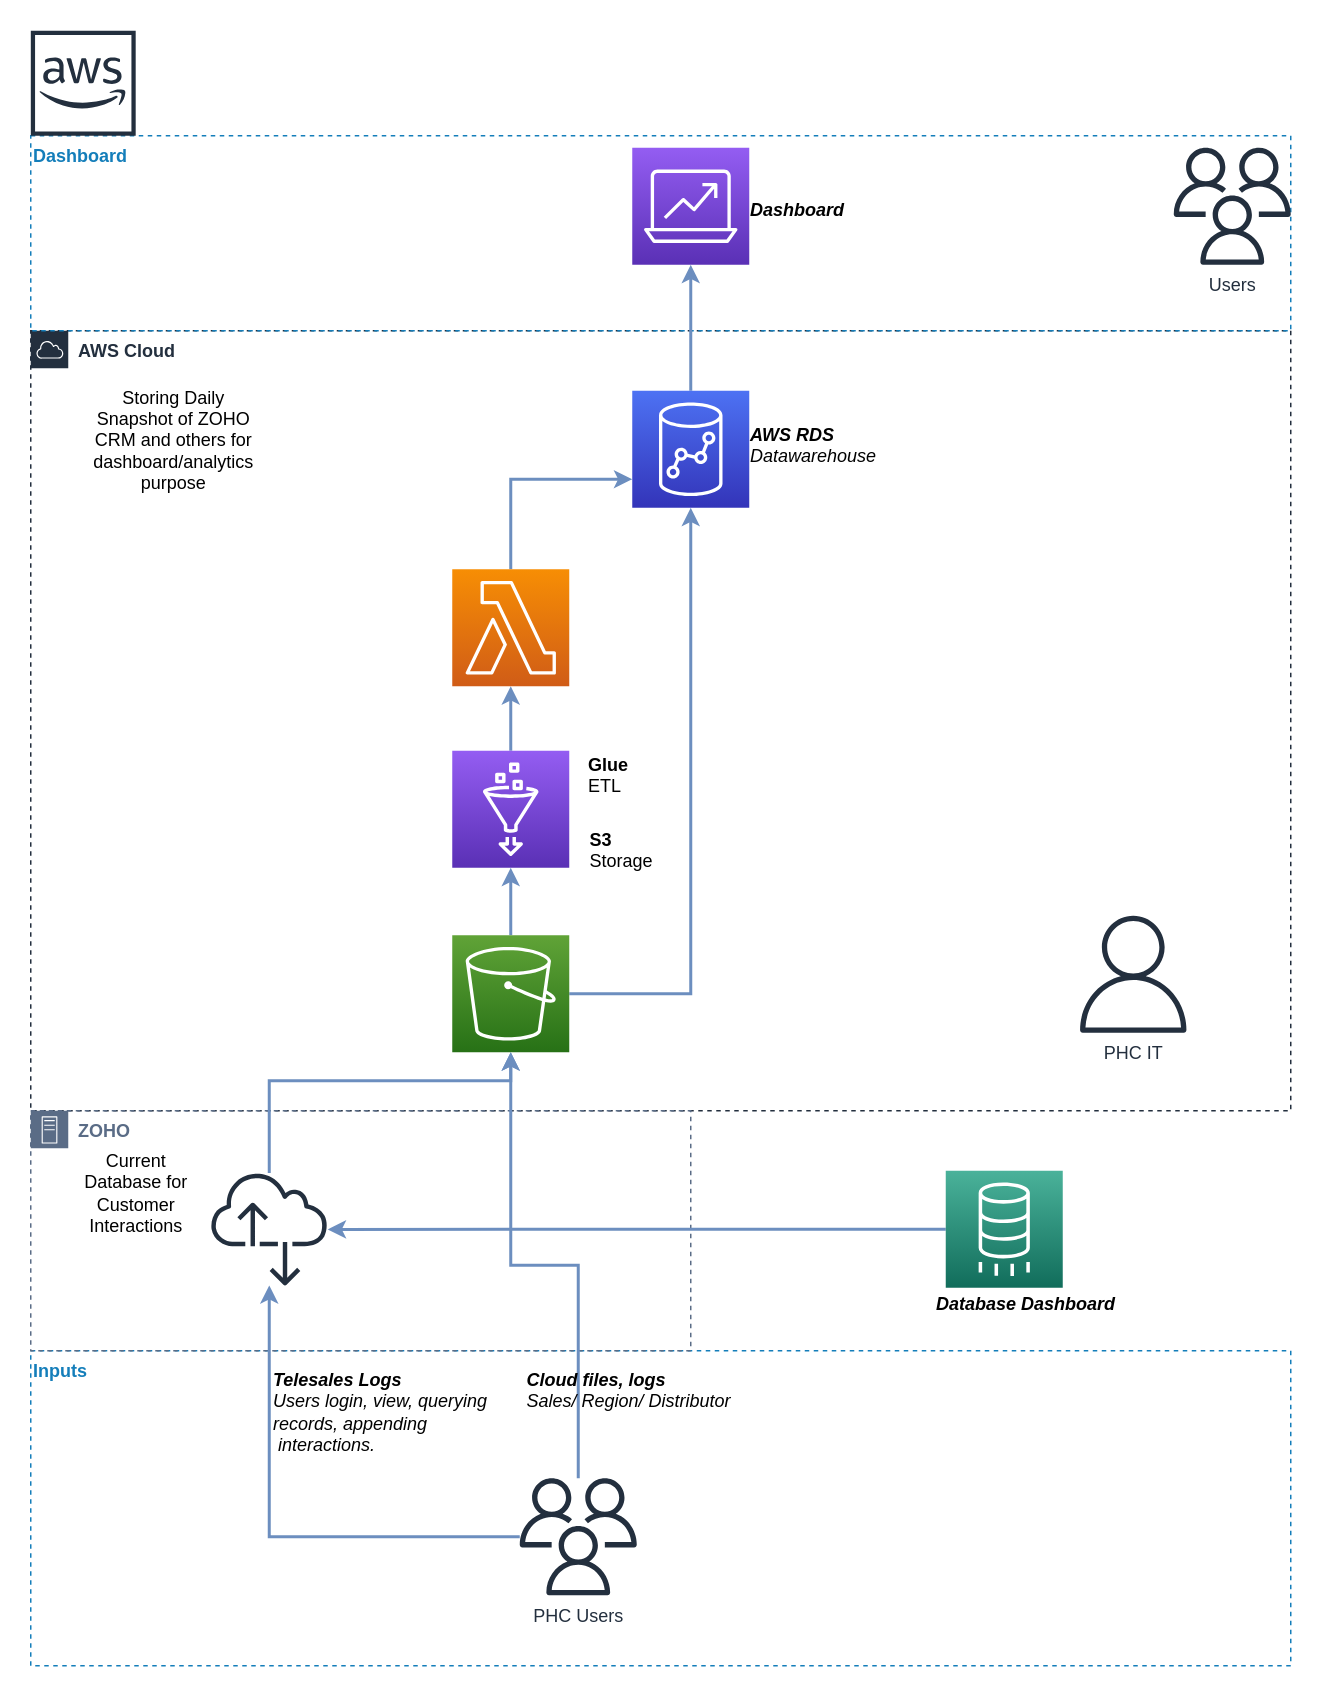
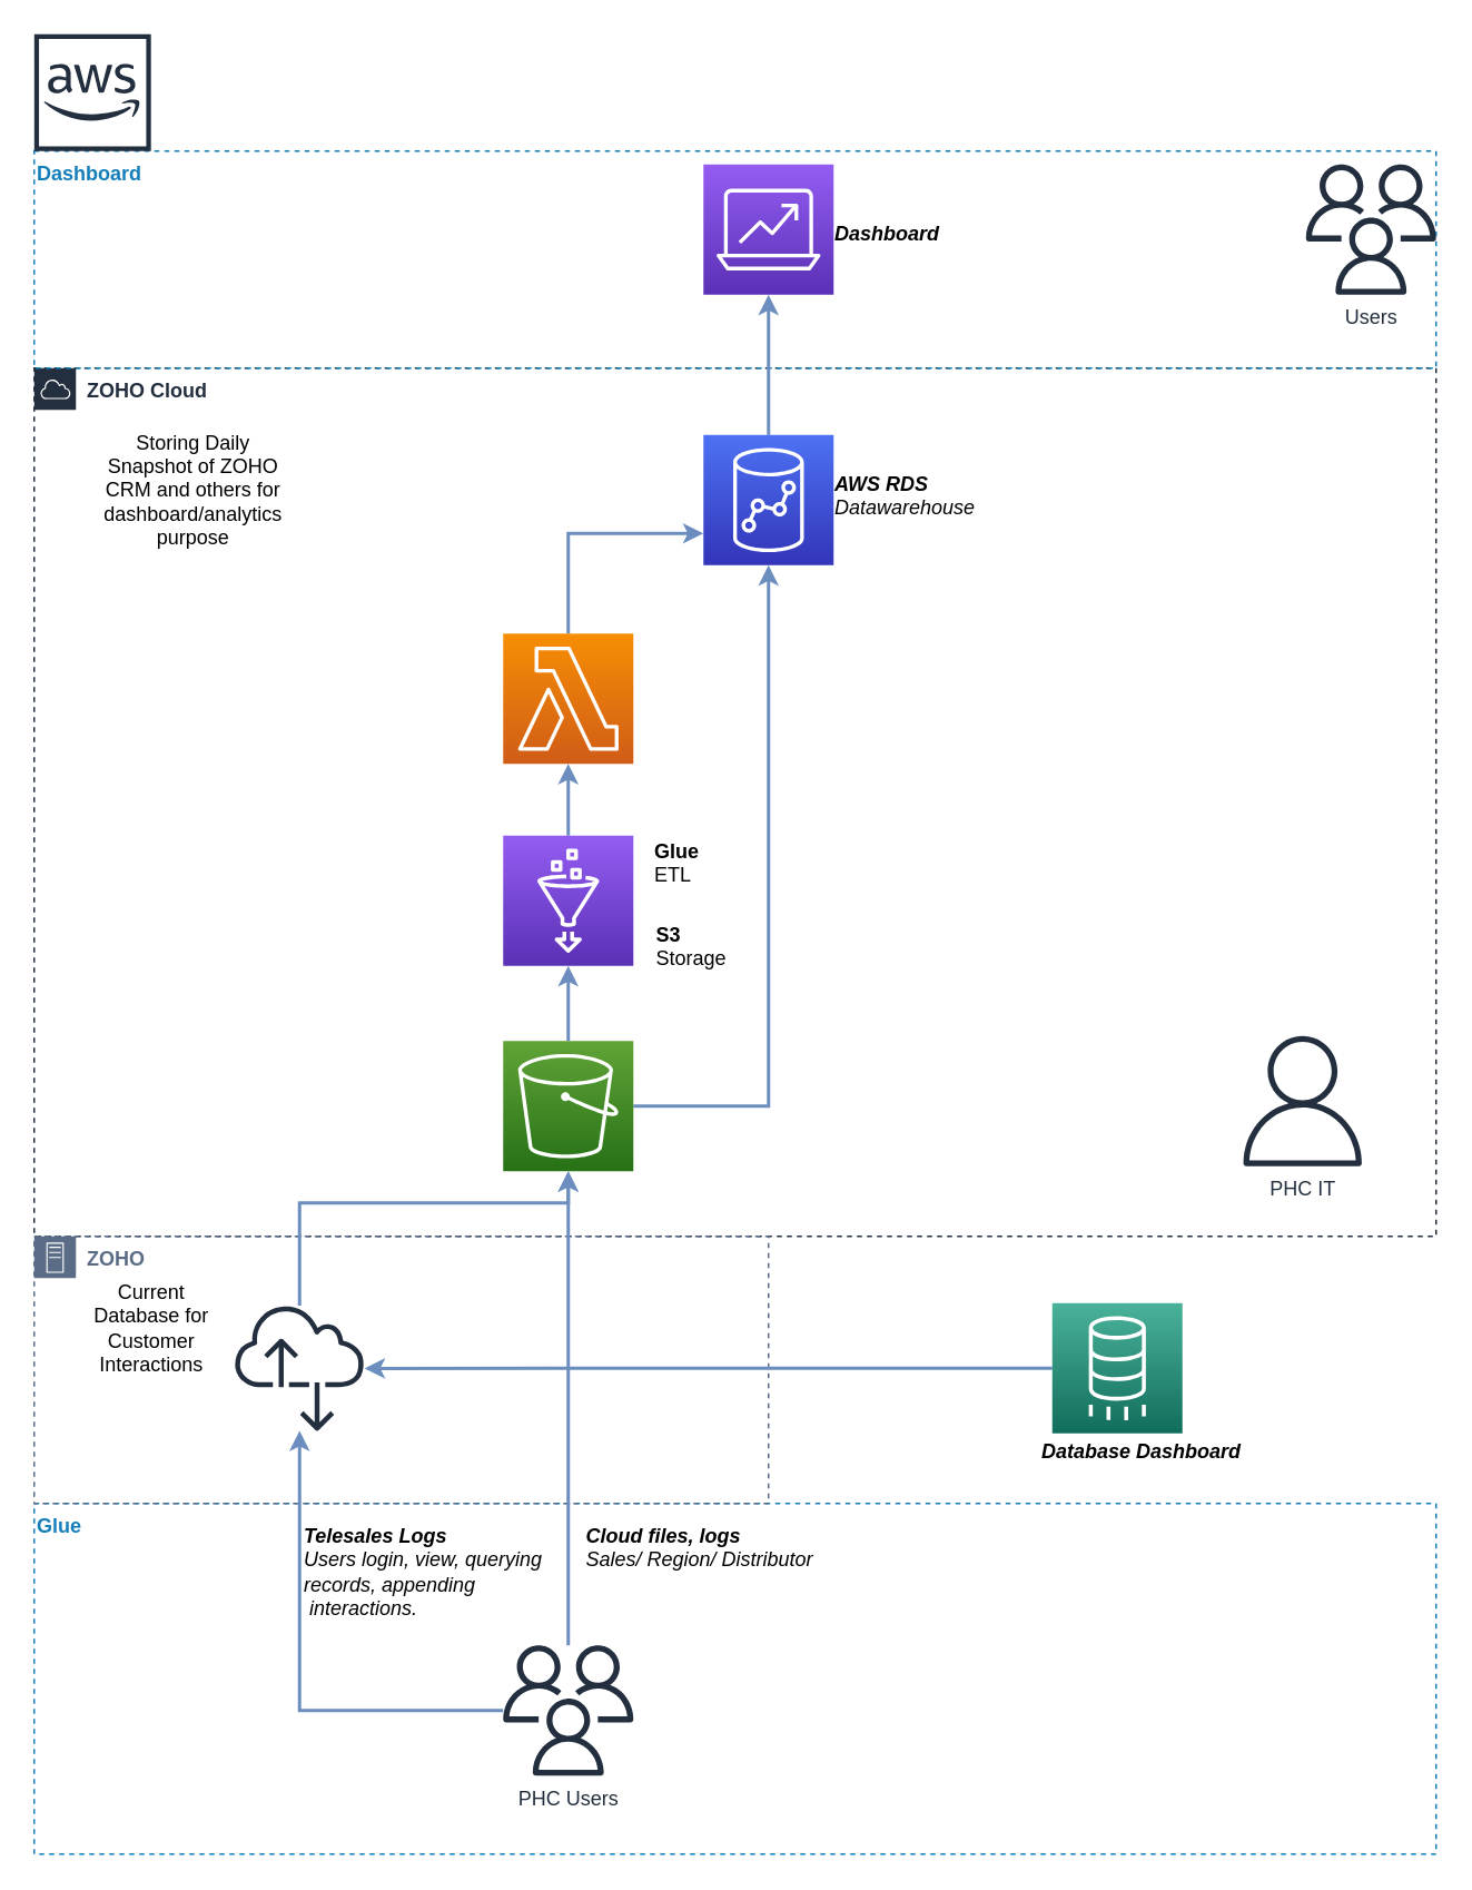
- <mxCell id="2" value="AWS Cloud" style="points=[[0,0],[0.25,0],[0.5,0],[0.75,0],[1,0],[1,0.25],[1,0.5],[1,0.75],[1,1],[0.75,1],[0.5,1],[0.25,1],[0,1],[0,0.75],[0,0.5],[0,0.25]];outlineConnect=0;gradientColor=none;html=1;whiteSpace=wrap;fontSize=12;fontStyle=1;shape=mxgraph.aws4.group;grIcon=mxgraph.aws4.group_aws_cloud;strokeColor=#232F3E;fillColor=none;verticalAlign=top;align=left;spacingLeft=30;fontColor=#232F3E;dashed=1;" parent="1" vertex="1"><mxGeometry y="220" width="840" height="520" as="geometry" x="20" /></mxCell>
+ <mxCell id="2" value="ZOHO Cloud" style="points=[[0,0],[0.25,0],[0.5,0],[0.75,0],[1,0],[1,0.25],[1,0.5],[1,0.75],[1,1],[0.75,1],[0.5,1],[0.25,1],[0,1],[0,0.75],[0,0.5],[0,0.25]];outlineConnect=0;gradientColor=none;html=1;whiteSpace=wrap;fontSize=12;fontStyle=1;shape=mxgraph.aws4.group;grIcon=mxgraph.aws4.group_aws_cloud;strokeColor=#232F3E;fillColor=none;verticalAlign=top;align=left;spacingLeft=30;fontColor=#232F3E;dashed=1;" parent="1" vertex="1"><mxGeometry y="220" width="840" height="520" as="geometry" x="20" /></mxCell>
- <mxCell id="32" value="PHC IT" style="outlineConnect=0;fontColor=#232F3E;gradientColor=none;fillColor=#232F3E;strokeColor=none;dashed=0;verticalLabelPosition=bottom;verticalAlign=top;align=center;html=1;fontSize=12;fontStyle=0;aspect=fixed;shape=mxgraph.aws4.user;" parent="1" vertex="1"><mxGeometry x="716" y="610" width="78" height="78" as="geometry" /></mxCell>
+ <mxCell id="32" value="PHC IT" style="outlineConnect=0;fontColor=#232F3E;gradientColor=none;fillColor=#232F3E;strokeColor=none;dashed=0;verticalLabelPosition=bottom;verticalAlign=top;align=center;html=1;fontSize=12;fontStyle=0;aspect=fixed;shape=mxgraph.aws4.user;" parent="1" vertex="1"><mxGeometry x="741" y="620" width="78" height="78" as="geometry" /></mxCell>
- <mxCell id="4" value="Inputs" style="fillColor=none;strokeColor=#147EBA;dashed=1;verticalAlign=top;fontStyle=1;fontColor=#147EBA;labelPosition=center;verticalLabelPosition=middle;align=left;" parent="1" vertex="1"><mxGeometry y="900" width="840" height="210" as="geometry" x="20" /></mxCell>
+ <mxCell id="4" value="Glue" style="fillColor=none;strokeColor=#147EBA;dashed=1;verticalAlign=top;fontStyle=1;fontColor=#147EBA;labelPosition=center;verticalLabelPosition=middle;align=left;" parent="1" vertex="1"><mxGeometry y="900" width="840" height="210" as="geometry" x="20" /></mxCell>
- <mxCell id="12" value="PHC Users" style="outlineConnect=0;fontColor=#232F3E;gradientColor=none;fillColor=#232F3E;strokeColor=none;dashed=0;verticalLabelPosition=bottom;verticalAlign=top;align=center;html=1;fontSize=12;fontStyle=0;aspect=fixed;shape=mxgraph.aws4.users;" parent="1" vertex="1"><mxGeometry x="346" y="985" width="78" height="78" as="geometry" /></mxCell>
+ <mxCell id="12" value="PHC Users" style="outlineConnect=0;fontColor=#232F3E;gradientColor=none;fillColor=#232F3E;strokeColor=none;dashed=0;verticalLabelPosition=bottom;verticalAlign=top;align=center;html=1;fontSize=12;fontStyle=0;aspect=fixed;shape=mxgraph.aws4.users;" parent="1" vertex="1"><mxGeometry x="301" y="985" width="78" height="78" as="geometry" /></mxCell>
